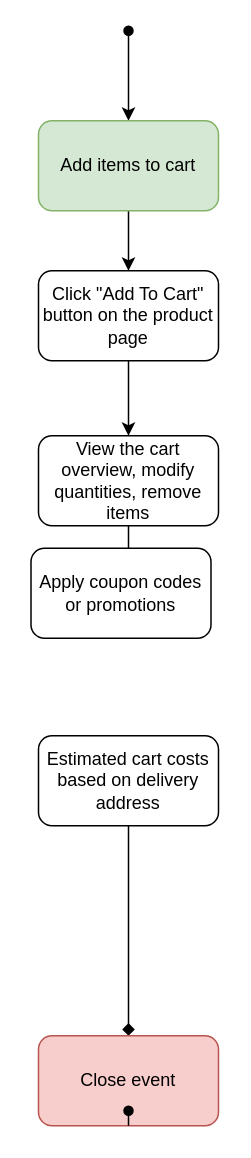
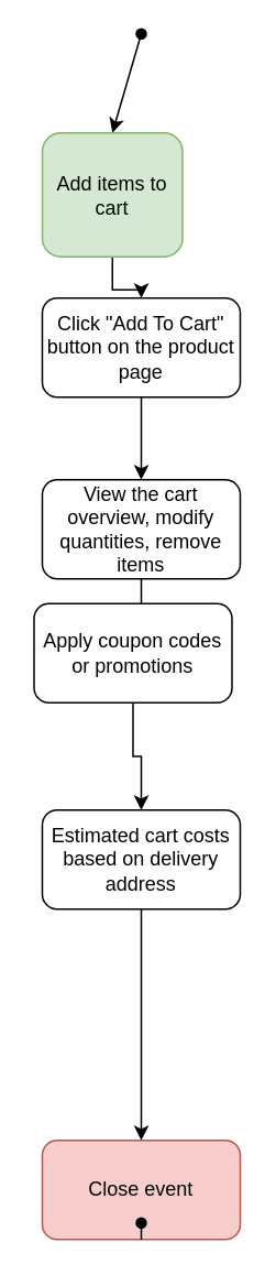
- <mxCell id="4" value="Add items to cart" style="rounded=1;whiteSpace=wrap;html=1;fillColor=#d5e8d4;strokeColor=#82b366;" vertex="1" parent="1"><mxGeometry x="25" y="80" width="120" height="60" as="geometry" /></mxCell>
+ <mxCell id="4" value="Add items to cart" style="rounded=1;whiteSpace=wrap;html=1;fillColor=#d5e8d4;strokeColor=#82b366;" vertex="1" parent="1"><mxGeometry x="25" y="80" width="85" height="75" as="geometry" /></mxCell>
+ <mxCell id="9" value="" style="edgeStyle=orthogonalEdgeStyle;rounded=0;orthogonalLoop=1;jettySize=auto;html=1;" edge="1" parent="1" source="10" target="11"><mxGeometry relative="1" as="geometry" /></mxCell>
- <mxCell id="12" value="" style="edgeStyle=orthogonalEdgeStyle;rounded=0;orthogonalLoop=1;jettySize=auto;html=1;exitX=0.5;exitY=1;exitDx=0;exitDy=0;endArrow=diamond;" edge="1" parent="1" source="11" target="13"><mxGeometry relative="1" as="geometry"><mxPoint x="85" y="650" as="sourcePoint" /></mxGeometry></mxCell>
+ <mxCell id="12" value="" style="edgeStyle=orthogonalEdgeStyle;rounded=0;orthogonalLoop=1;jettySize=auto;html=1;exitX=0.5;exitY=1;exitDx=0;exitDy=0;" edge="1" parent="1" source="11" target="13"><mxGeometry relative="1" as="geometry"><mxPoint x="85" y="650" as="sourcePoint" /></mxGeometry></mxCell>
